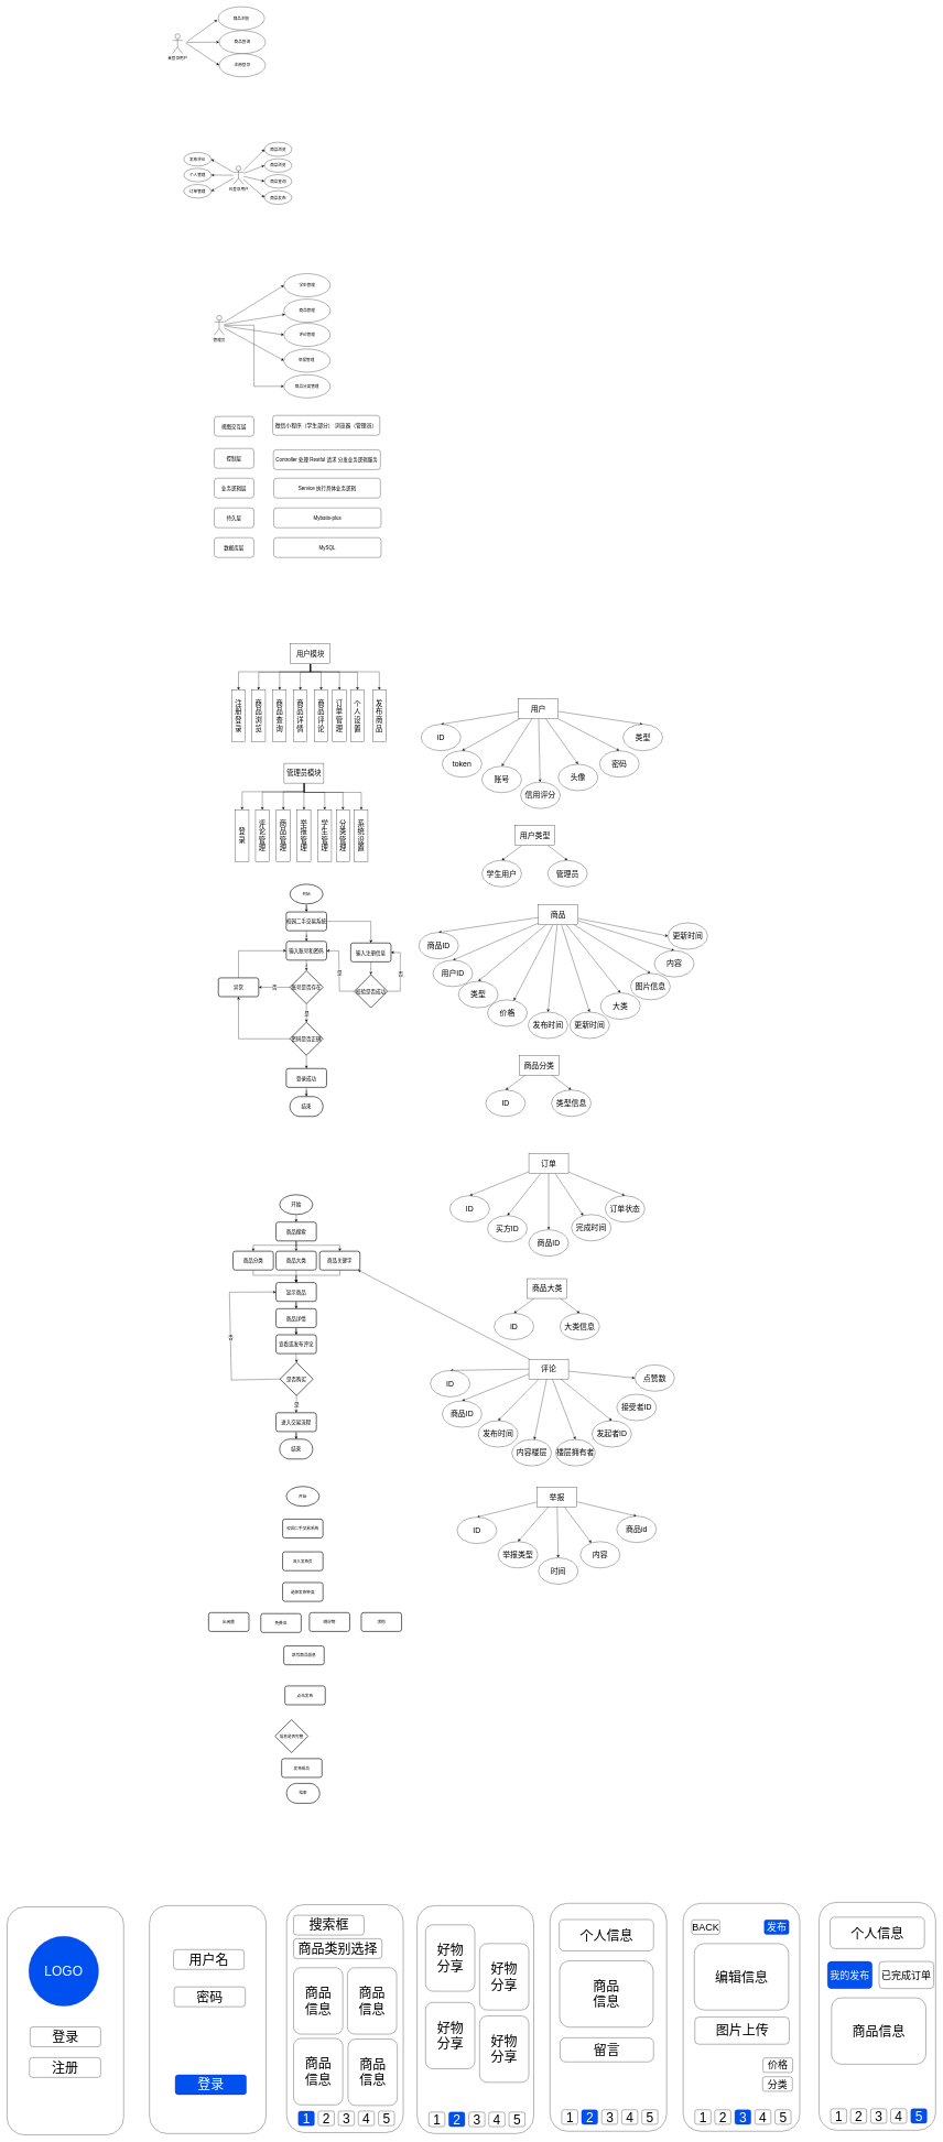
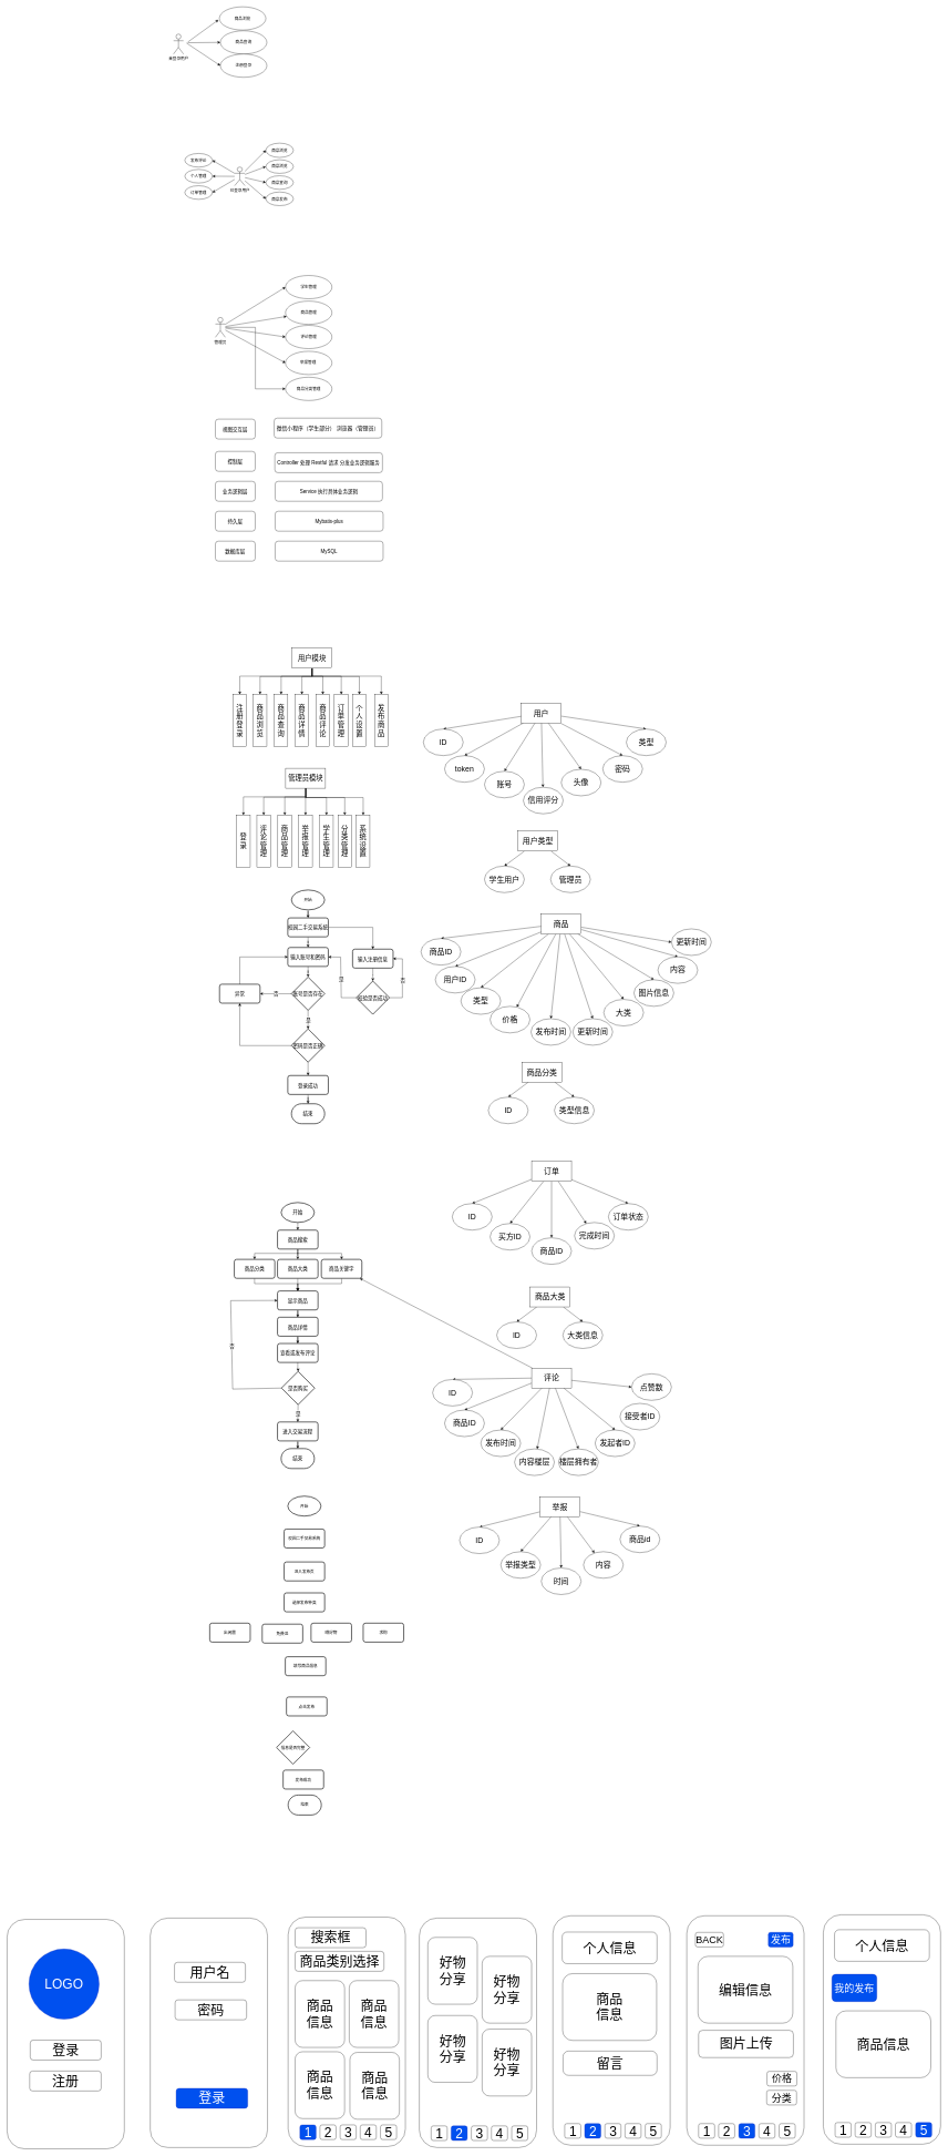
- <mxCell id="161" value="&lt;font style=&quot;font-size: 23px;&quot;&gt;商品&lt;/font&gt;" style="rounded=0;whiteSpace=wrap;html=1;" parent="1" vertex="1"><mxGeometry x="1628" y="2738" width="120" height="60" as="geometry" /></mxCell>
+ <mxCell id="161" value="&lt;font style=&quot;font-size: 23px;&quot;&gt;商品&lt;/font&gt;" style="rounded=0;whiteSpace=wrap;html=1;" parent="1" vertex="1"><mxGeometry x="1628" y="2748" width="120" height="60" as="geometry" /></mxCell>
- <mxCell id="209" value="&lt;font style=&quot;font-size: 23px;&quot;&gt;点赞数&lt;/font&gt;" style="ellipse;whiteSpace=wrap;html=1;" parent="1" vertex="1"><mxGeometry x="1920" y="4131" width="120" height="80" as="geometry" /></mxCell>
+ <mxCell id="209" value="&lt;font style=&quot;font-size: 23px;&quot;&gt;点赞数&lt;/font&gt;" style="ellipse;whiteSpace=wrap;html=1;" parent="1" vertex="1"><mxGeometry x="1900" y="4131" width="120" height="80" as="geometry" /></mxCell>
- <mxCell id="282" value="&lt;font style=&quot;font-size: 30px;&quot;&gt;已完成订单&lt;/font&gt;" style="rounded=1;whiteSpace=wrap;html=1;" vertex="1" parent="1"><mxGeometry x="2659" y="5937" width="165.25" height="82" as="geometry" /></mxCell>
